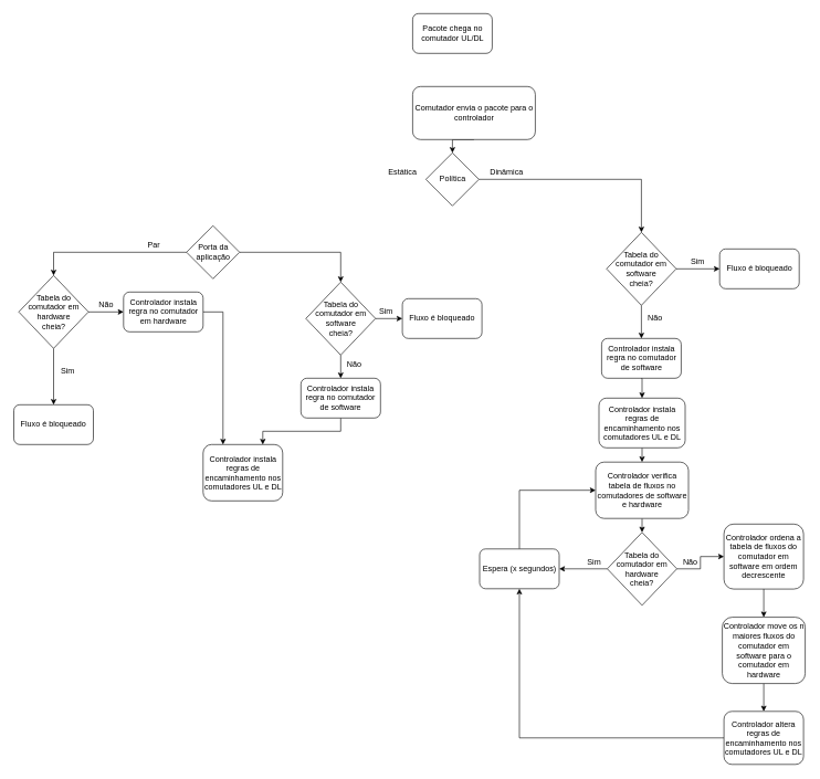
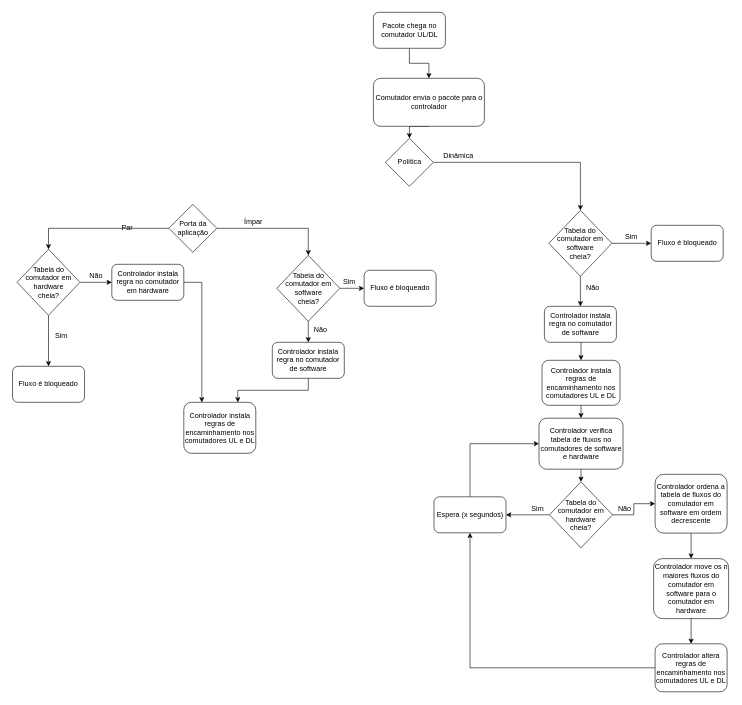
+ <mxCell id="35" style="edgeStyle=orthogonalEdgeStyle;rounded=0;orthogonalLoop=1;jettySize=auto;html=1;exitX=0.5;exitY=1;exitDx=0;exitDy=0;" edge="1" parent="1" source="36" target="38"><mxGeometry relative="1" as="geometry"><mxPoint x="681.5" y="170" as="targetPoint" /></mxGeometry></mxCell>
- <mxCell id="41" value="Estática" style="text;html=1;align=center;verticalAlign=middle;resizable=0;points=[];;autosize=1;" vertex="1" parent="1"><mxGeometry x="571" y="250" width="70" height="20" as="geometry" /></mxCell>
- <mxCell id="5" value="Par" style="text;html=1;align=center;verticalAlign=middle;resizable=0;points=[];;autosize=1;" parent="1" vertex="1"><mxGeometry x="215.5" y="360" width="30" height="20" as="geometry" /></mxCell>
+ <mxCell id="5" value="Par" style="text;html=1;align=center;verticalAlign=middle;resizable=0;points=[];;autosize=1;" parent="1" vertex="1"><mxGeometry x="195.5" y="370" width="30" height="20" as="geometry" /></mxCell>
+ <mxCell id="6" value="Ímpar" style="text;html=1;align=center;verticalAlign=middle;resizable=0;points=[];;autosize=1;" parent="1" vertex="1"><mxGeometry x="395.5" y="360" width="50" height="20" as="geometry" /></mxCell>
